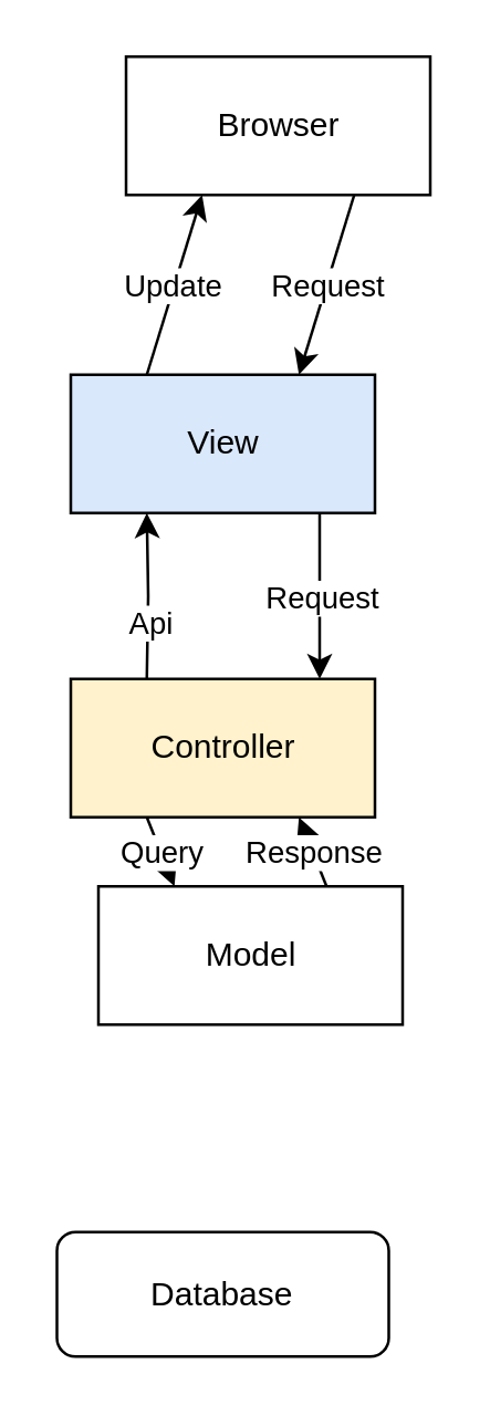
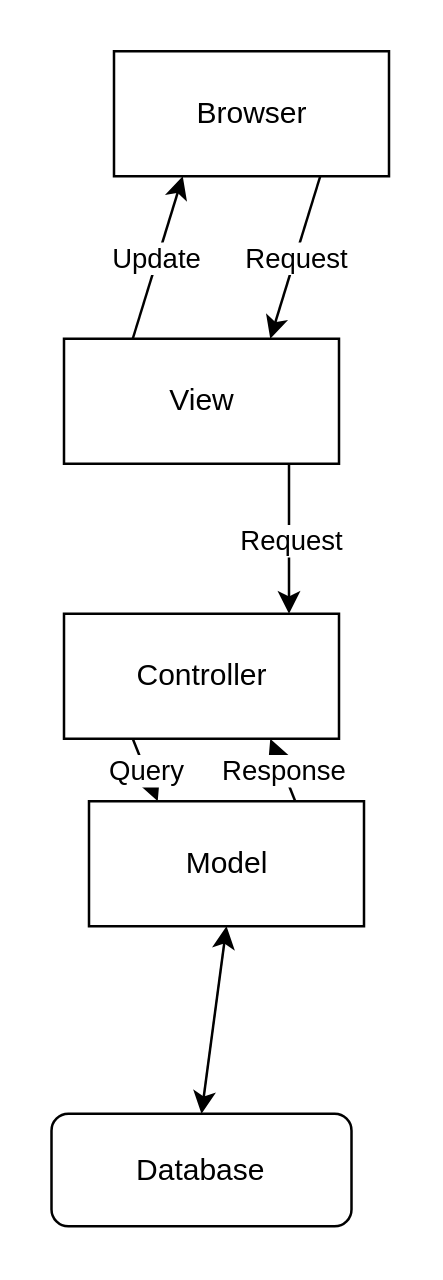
- <mxCell id="4" value="View" style="html=1;fillColor=#dae8fc;" vertex="1" parent="1"><mxGeometry x="25" y="135" width="110" height="50" as="geometry" /></mxCell>
+ <mxCell id="4" value="View" style="html=1;" vertex="1" parent="1"><mxGeometry x="25" y="135" width="110" height="50" as="geometry" /></mxCell>
- <mxCell id="9" value="" style="endArrow=classic;html=1;rounded=0;exitX=0.25;exitY=0;exitDx=0;exitDy=0;entryX=0.25;entryY=1;entryDx=0;entryDy=0;" edge="1" parent="1" source="5" target="4"><mxGeometry width="50" height="50" relative="1" as="geometry"><mxPoint x="65" y="235" as="sourcePoint" /><mxPoint x="115" y="185" as="targetPoint" /><Array as="points"><mxPoint x="53" y="215" /></Array></mxGeometry></mxCell>
- <mxCell id="10" value="Api" style="edgeLabel;html=1;align=center;verticalAlign=middle;resizable=0;points=[];" vertex="1" connectable="0" parent="9"><mxGeometry x="-0.293" y="-1" relative="1" as="geometry"><mxPoint as="offset" /></mxGeometry></mxCell>
- <mxCell id="5" value="Controller" style="html=1;fillColor=#fff2cc;" vertex="1" parent="1"><mxGeometry x="25" y="245" width="110" height="50" as="geometry" /></mxCell>
+ <mxCell id="5" value="Controller" style="html=1;" vertex="1" parent="1"><mxGeometry x="25" y="245" width="110" height="50" as="geometry" /></mxCell>
+ <mxCell id="7" value="" style="endArrow=classic;startArrow=classic;html=1;rounded=0;exitX=0.5;exitY=0;exitDx=0;exitDy=0;entryX=0.5;entryY=1;entryDx=0;entryDy=0;" edge="1" parent="1" source="6" target="3"><mxGeometry width="50" height="50" relative="1" as="geometry"><mxPoint x="375" y="265" as="sourcePoint" /><mxPoint x="80" y="405" as="targetPoint" /></mxGeometry></mxCell>
